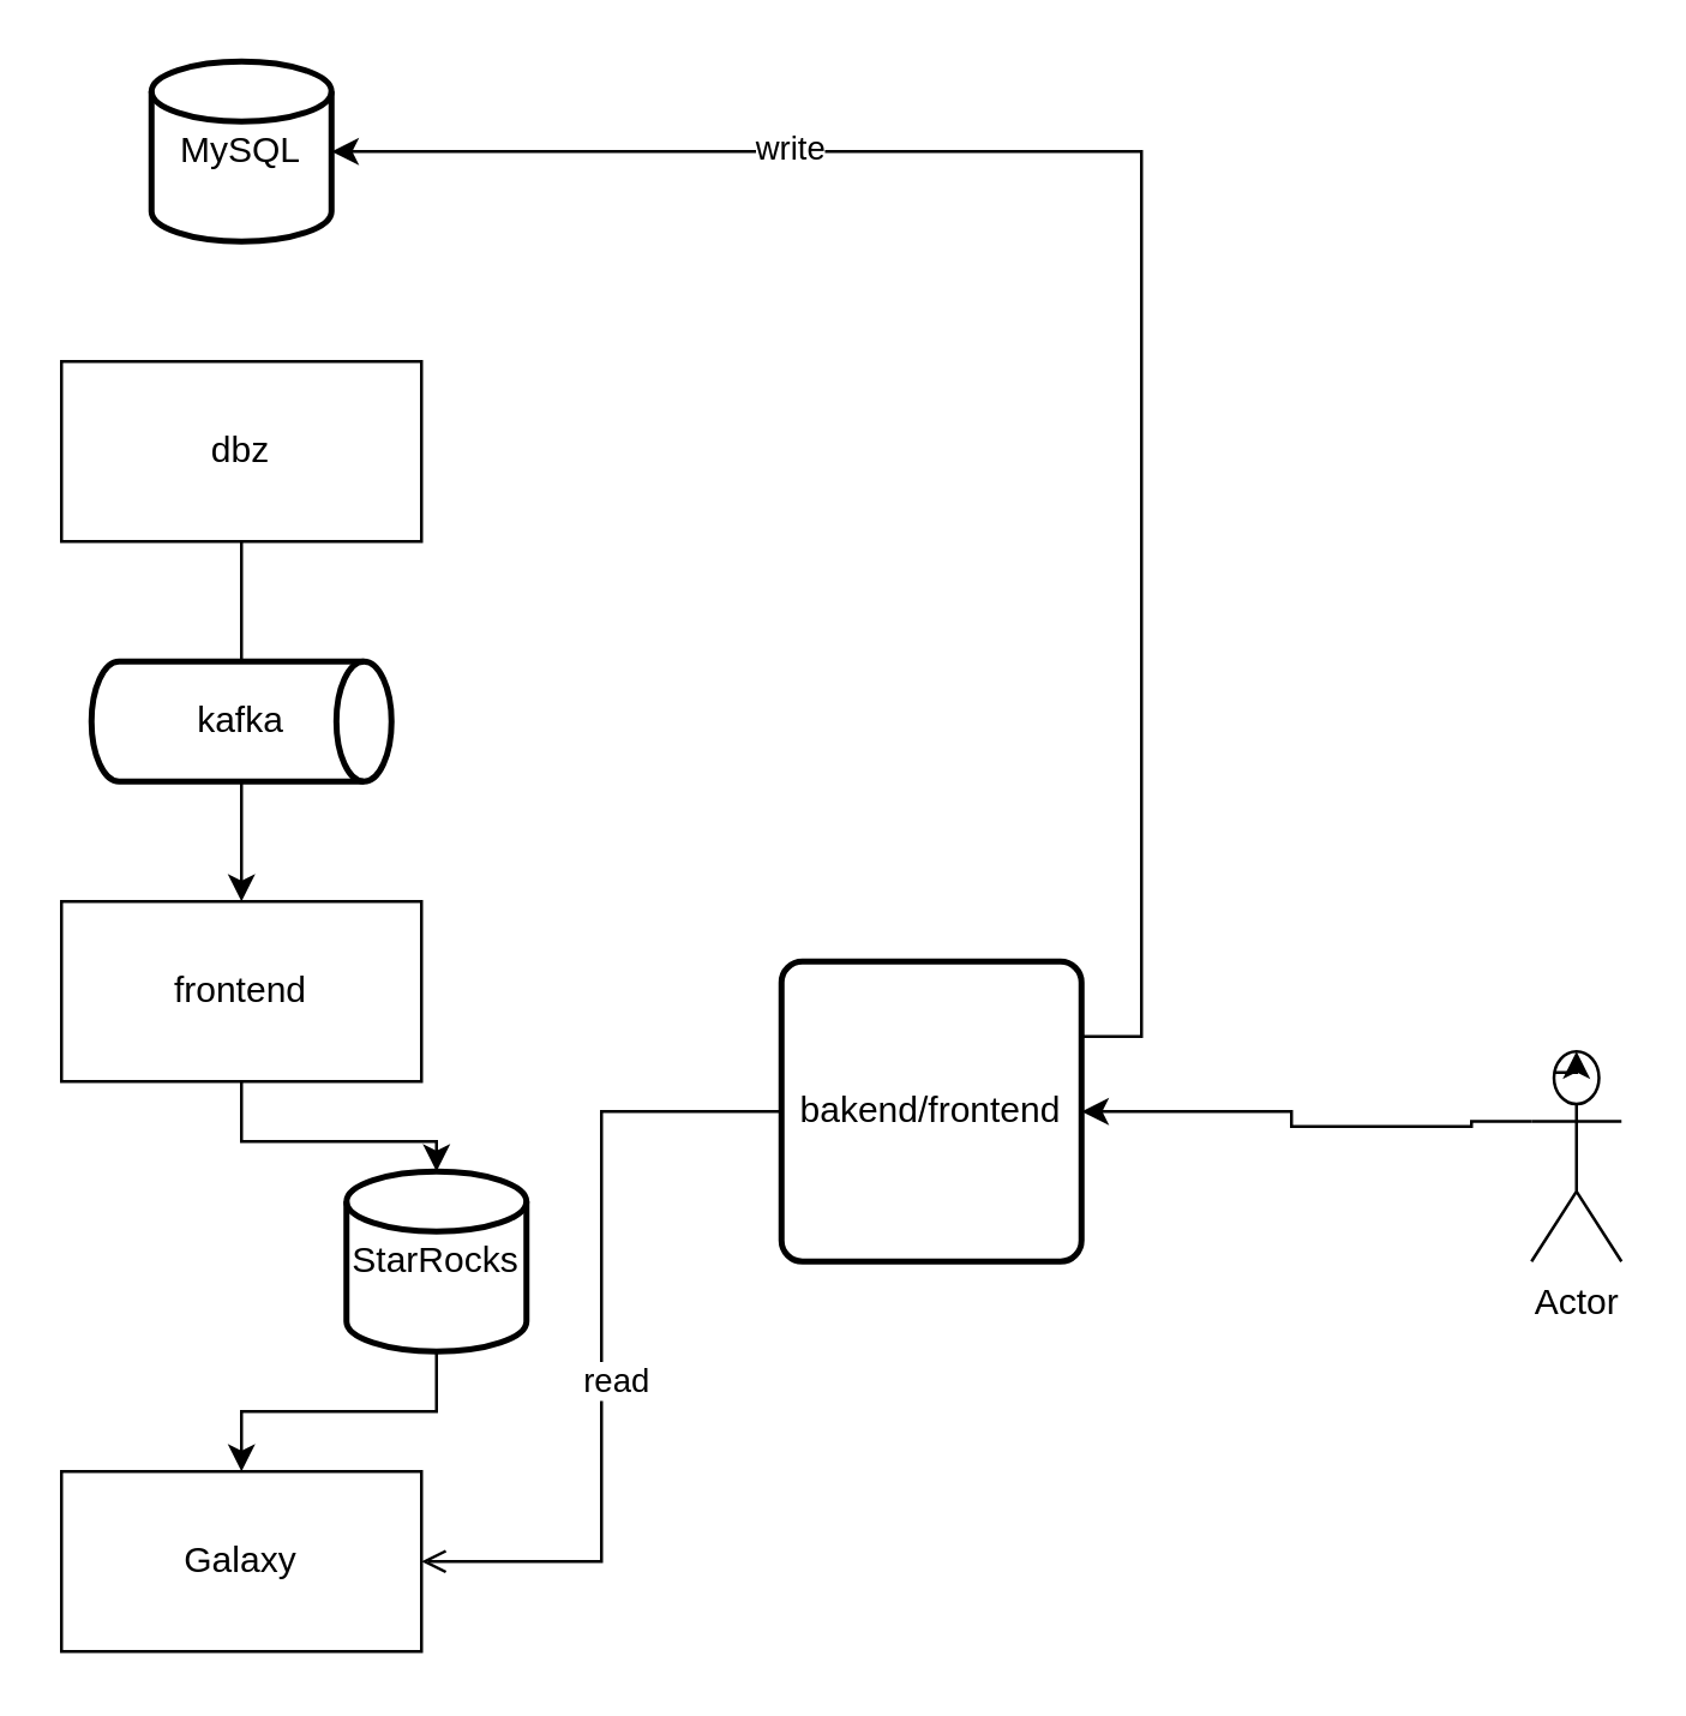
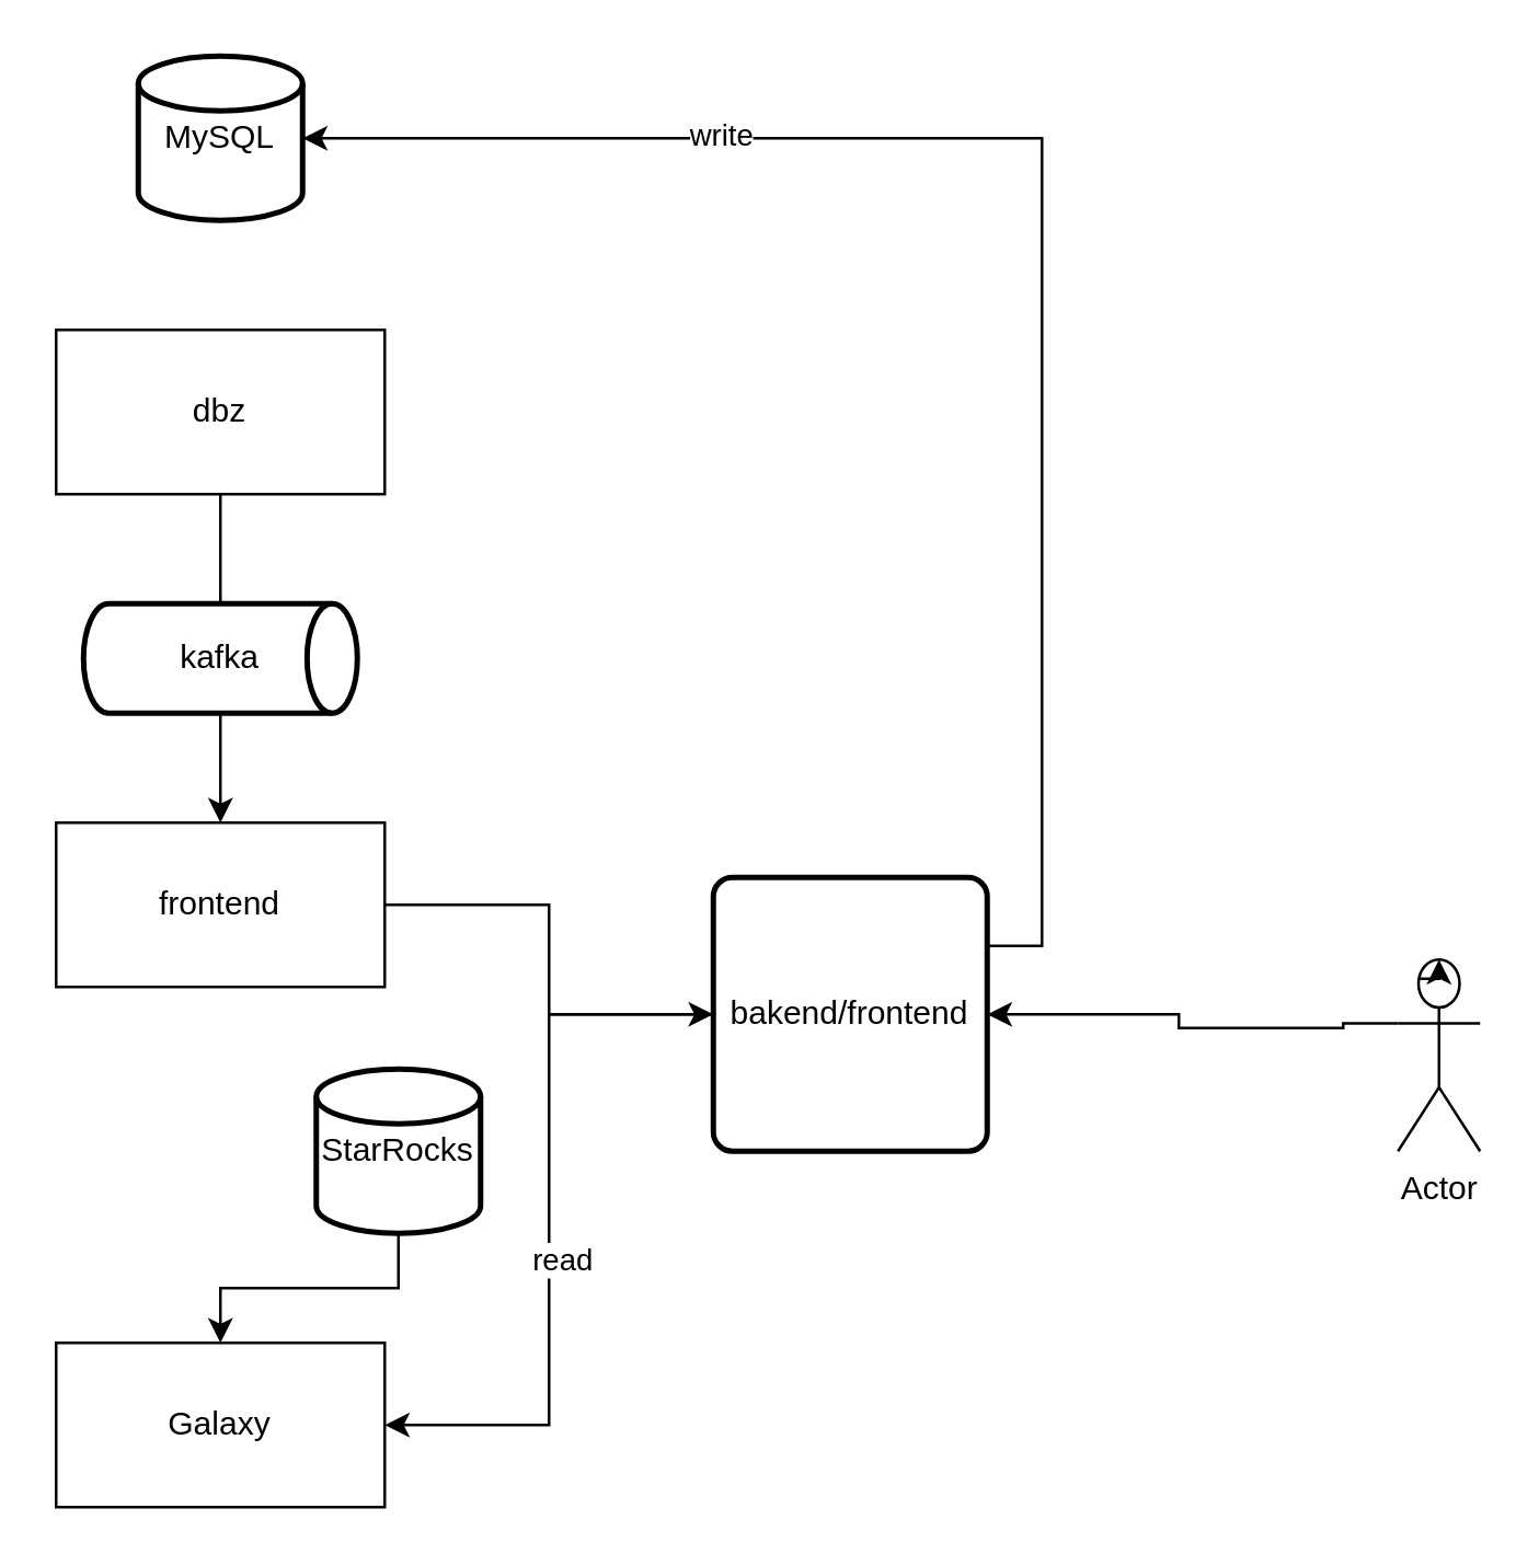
- <mxCell id="7" style="edgeStyle=orthogonalEdgeStyle;rounded=0;orthogonalLoop=1;jettySize=auto;html=1;entryX=0.5;entryY=0;entryDx=0;entryDy=0;entryPerimeter=0;" parent="1" source="8" target="10" edge="1"><mxGeometry relative="1" as="geometry" /></mxCell>
+ <mxCell id="7" style="edgeStyle=orthogonalEdgeStyle;rounded=0;orthogonalLoop=1;jettySize=auto;html=1;" parent="1" source="8" target="18" edge="1"><mxGeometry relative="1" as="geometry" /></mxCell>
- <mxCell id="14" style="edgeStyle=orthogonalEdgeStyle;rounded=0;orthogonalLoop=1;jettySize=auto;html=1;entryX=1;entryY=0.5;entryDx=0;entryDy=0;endArrow=open;" parent="1" source="18" target="11" edge="1"><mxGeometry relative="1" as="geometry" /></mxCell>
+ <mxCell id="14" style="edgeStyle=orthogonalEdgeStyle;rounded=0;orthogonalLoop=1;jettySize=auto;html=1;entryX=1;entryY=0.5;entryDx=0;entryDy=0;" parent="1" source="18" target="11" edge="1"><mxGeometry relative="1" as="geometry" /></mxCell>
